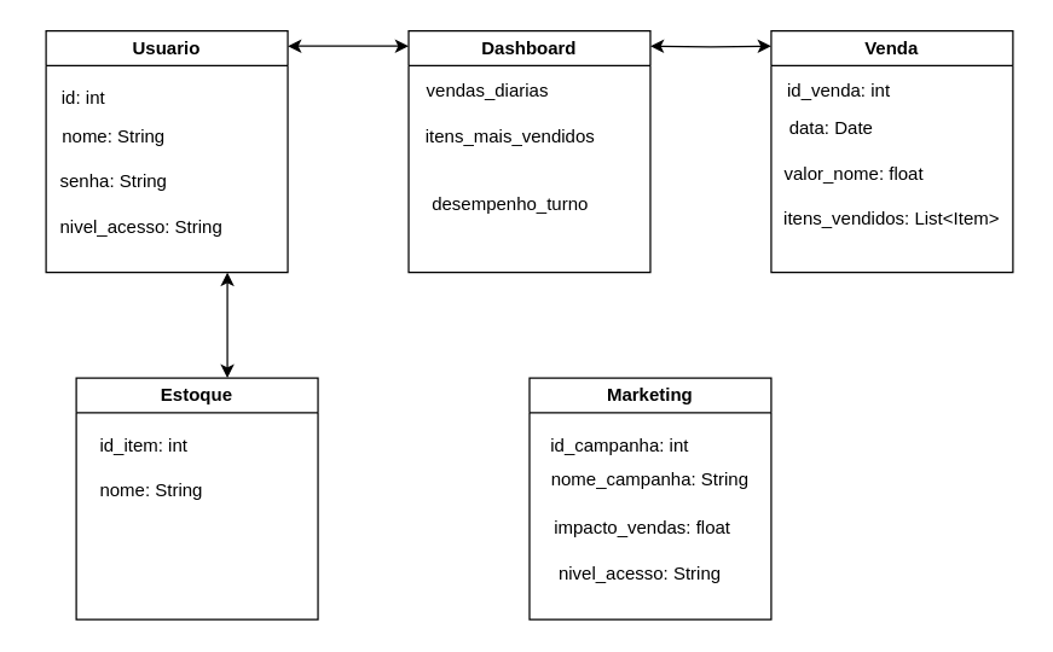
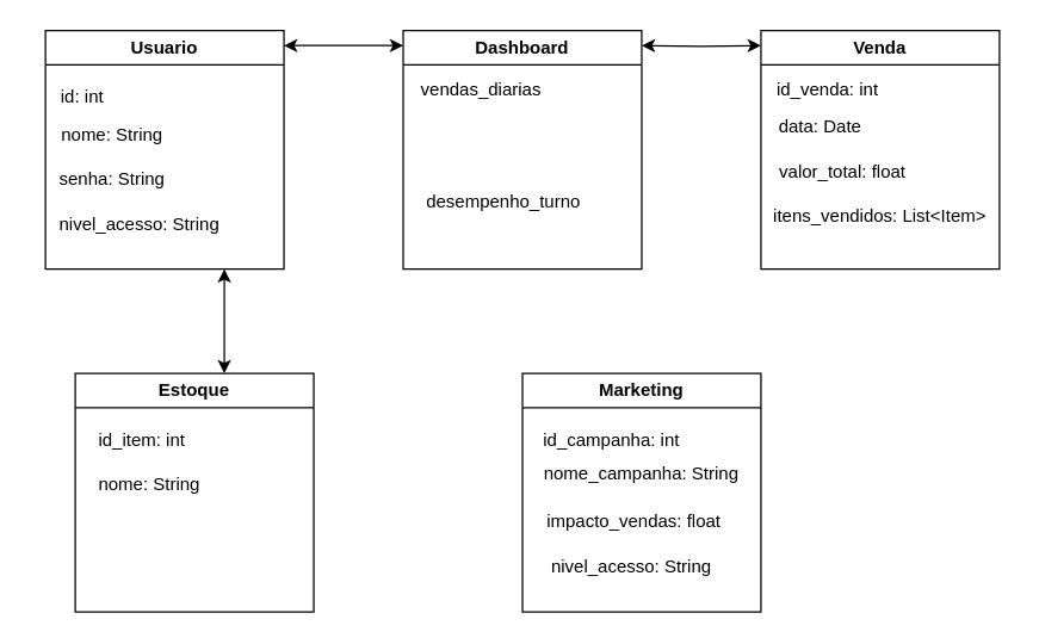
- <mxCell id="4" value="itens_mais_vendidos" style="text;html=1;align=center;verticalAlign=middle;whiteSpace=wrap;rounded=0;" vertex="1" parent="2"><mxGeometry x="15" y="55" width="105" height="30" as="geometry" /></mxCell>
- <mxCell id="23" value="valor_nome: &lt;span class=&quot;hljs-type&quot;&gt;float&lt;/span&gt;" style="text;html=1;align=center;verticalAlign=middle;whiteSpace=wrap;rounded=0;" vertex="1" parent="19"><mxGeometry y="80" width="110" height="30" as="geometry" /></mxCell>
+ <mxCell id="23" value="valor_total: &lt;span class=&quot;hljs-type&quot;&gt;float&lt;/span&gt;" style="text;html=1;align=center;verticalAlign=middle;whiteSpace=wrap;rounded=0;" vertex="1" parent="19"><mxGeometry y="80" width="110" height="30" as="geometry" /></mxCell>
